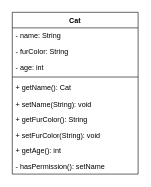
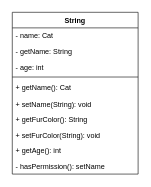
- <mxCell id="2" value="Cat" style="swimlane;fontStyle=1;align=center;verticalAlign=top;childLayout=stackLayout;horizontal=1;startSize=26;horizontalStack=0;resizeParent=1;resizeParentMax=0;resizeLast=0;collapsible=1;marginBottom=0;" parent="1" vertex="1"><mxGeometry x="20" y="20" width="210" height="270" as="geometry" /></mxCell>
+ <mxCell id="2" value="String" style="swimlane;fontStyle=1;align=center;verticalAlign=top;childLayout=stackLayout;horizontal=1;startSize=26;horizontalStack=0;resizeParent=1;resizeParentMax=0;resizeLast=0;collapsible=1;marginBottom=0;" parent="1" vertex="1"><mxGeometry x="20" y="20" width="210" height="270" as="geometry" /></mxCell>
- <mxCell id="3" value="- name: String" style="text;strokeColor=none;fillColor=none;align=left;verticalAlign=top;spacingLeft=4;spacingRight=4;overflow=hidden;rotatable=0;points=[[0,0.5],[1,0.5]];portConstraint=eastwest;" parent="2" vertex="1"><mxGeometry y="26" width="210" height="26" as="geometry" /></mxCell>
+ <mxCell id="3" value="- name: Cat" style="text;strokeColor=none;fillColor=none;align=left;verticalAlign=top;spacingLeft=4;spacingRight=4;overflow=hidden;rotatable=0;points=[[0,0.5],[1,0.5]];portConstraint=eastwest;" parent="2" vertex="1"><mxGeometry y="26" width="210" height="26" as="geometry" /></mxCell>
- <mxCell id="4" value="- furColor: String" style="text;strokeColor=none;fillColor=none;align=left;verticalAlign=top;spacingLeft=4;spacingRight=4;overflow=hidden;rotatable=0;points=[[0,0.5],[1,0.5]];portConstraint=eastwest;" parent="2" vertex="1"><mxGeometry y="52" width="210" height="26" as="geometry" /></mxCell>
+ <mxCell id="4" value="- getName: String" style="text;strokeColor=none;fillColor=none;align=left;verticalAlign=top;spacingLeft=4;spacingRight=4;overflow=hidden;rotatable=0;points=[[0,0.5],[1,0.5]];portConstraint=eastwest;" parent="2" vertex="1"><mxGeometry y="52" width="210" height="26" as="geometry" /></mxCell>
